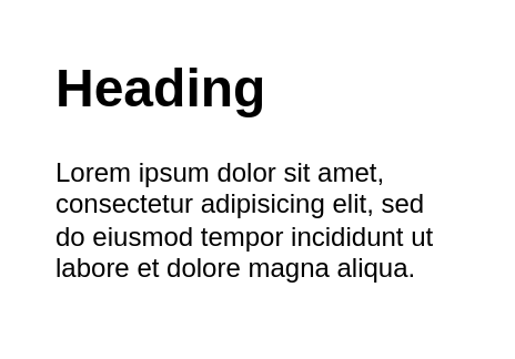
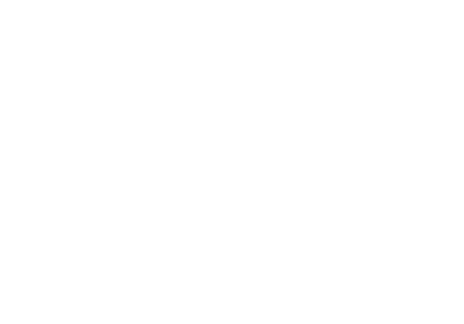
- <mxCell id="2" value="&lt;h1&gt;Heading&lt;/h1&gt;&lt;p&gt;Lorem ipsum dolor sit amet, consectetur adipisicing elit, sed do eiusmod tempor incididunt ut labore et dolore magna aliqua.&lt;/p&gt;" style="text;html=1;strokeColor=none;fillColor=none;spacing=5;spacingTop=-20;whiteSpace=wrap;overflow=hidden;rounded=0;" vertex="1" parent="1"><mxGeometry x="20" y="20" width="190" height="120" as="geometry" /></mxCell>
